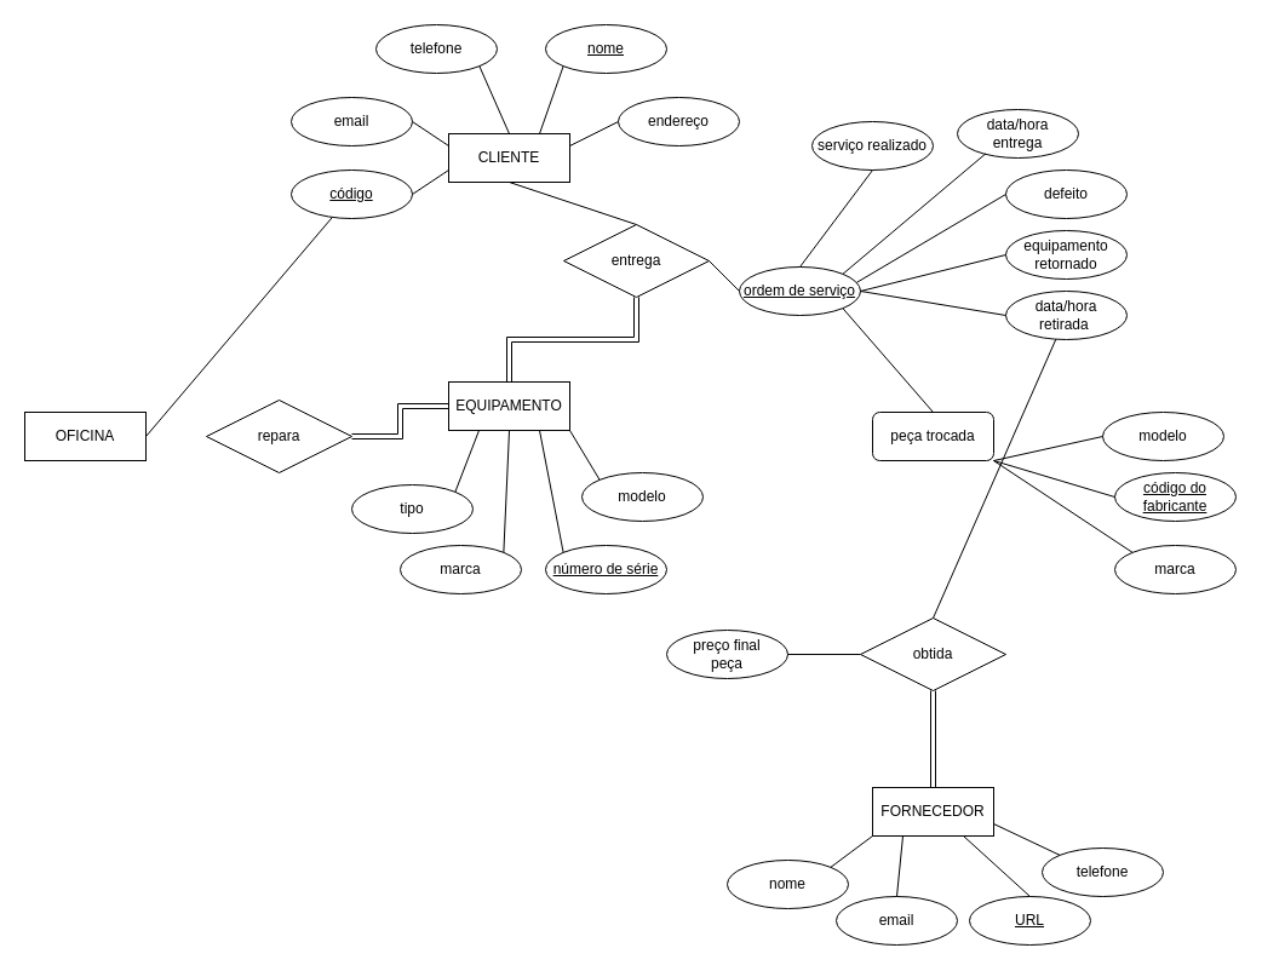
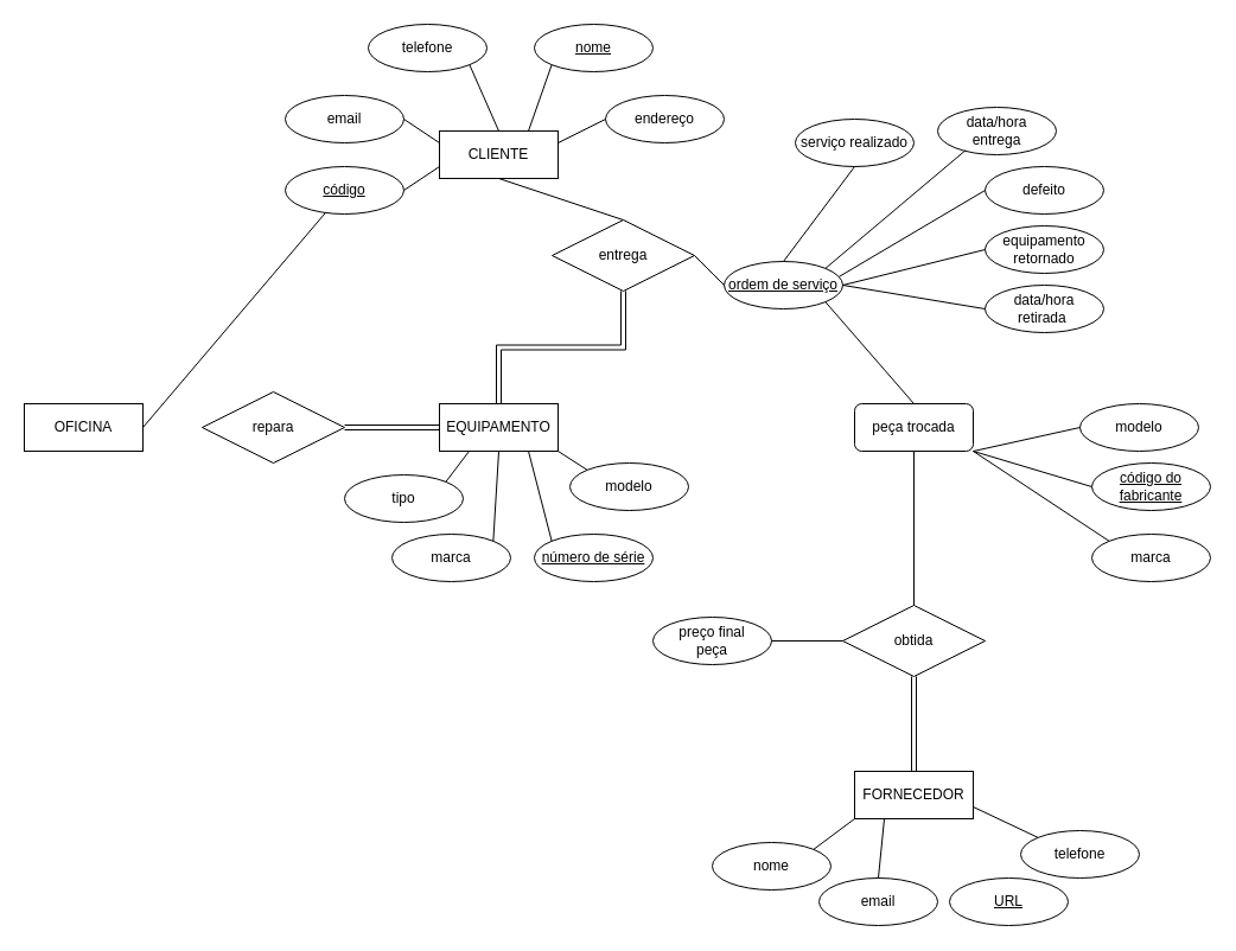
- <mxCell id="3" value="EQUIPAMENTO" style="whiteSpace=wrap;html=1;align=center;" vertex="1" parent="1"><mxGeometry x="370" y="315" width="100" height="40" as="geometry" /></mxCell>
+ <mxCell id="3" value="EQUIPAMENTO" style="whiteSpace=wrap;html=1;align=center;" vertex="1" parent="1"><mxGeometry x="370" y="340" width="100" height="40" as="geometry" /></mxCell>
- <mxCell id="53" value="" style="endArrow=none;html=1;rounded=0;exitX=0.5;exitY=0;exitDx=0;exitDy=0;" edge="1" parent="1" source="49" target="32"><mxGeometry relative="1" as="geometry"><mxPoint x="620" y="400" as="sourcePoint" /><mxPoint x="780" y="400" as="targetPoint" /></mxGeometry></mxCell>
+ <mxCell id="53" value="" style="endArrow=none;html=1;rounded=0;entryX=0.5;entryY=1;entryDx=0;entryDy=0;exitX=0.5;exitY=0;exitDx=0;exitDy=0;" edge="1" parent="1" source="49" target="38"><mxGeometry relative="1" as="geometry"><mxPoint x="620" y="400" as="sourcePoint" /><mxPoint x="780" y="400" as="targetPoint" /></mxGeometry></mxCell>
- <mxCell id="60" value="" style="endArrow=none;html=1;rounded=0;entryX=0.5;entryY=0;entryDx=0;entryDy=0;exitX=0.75;exitY=1;exitDx=0;exitDy=0;" edge="1" parent="1" source="50" target="55"><mxGeometry relative="1" as="geometry"><mxPoint x="540" y="590" as="sourcePoint" /><mxPoint x="700" y="590" as="targetPoint" /></mxGeometry></mxCell>
